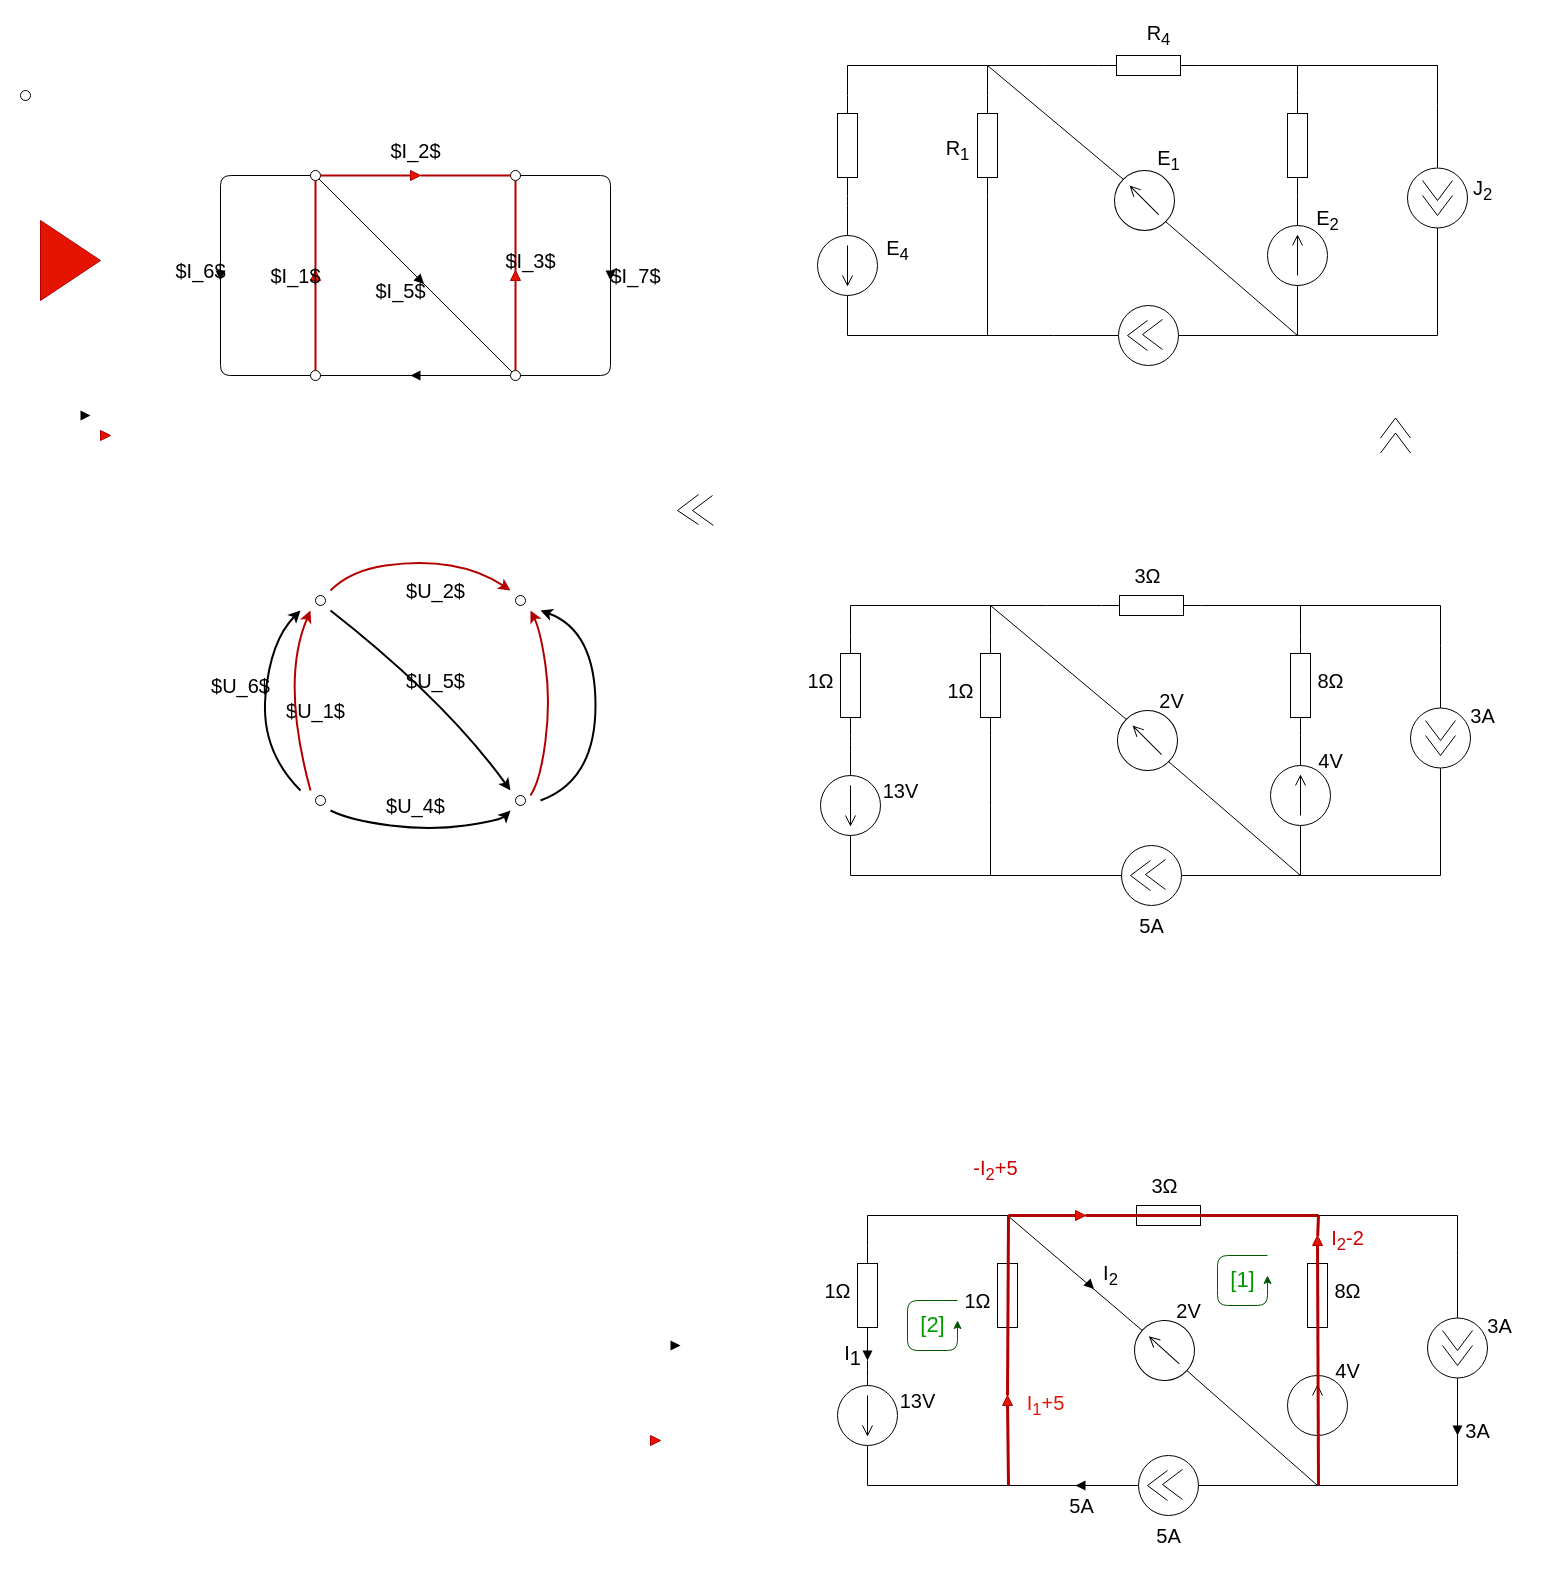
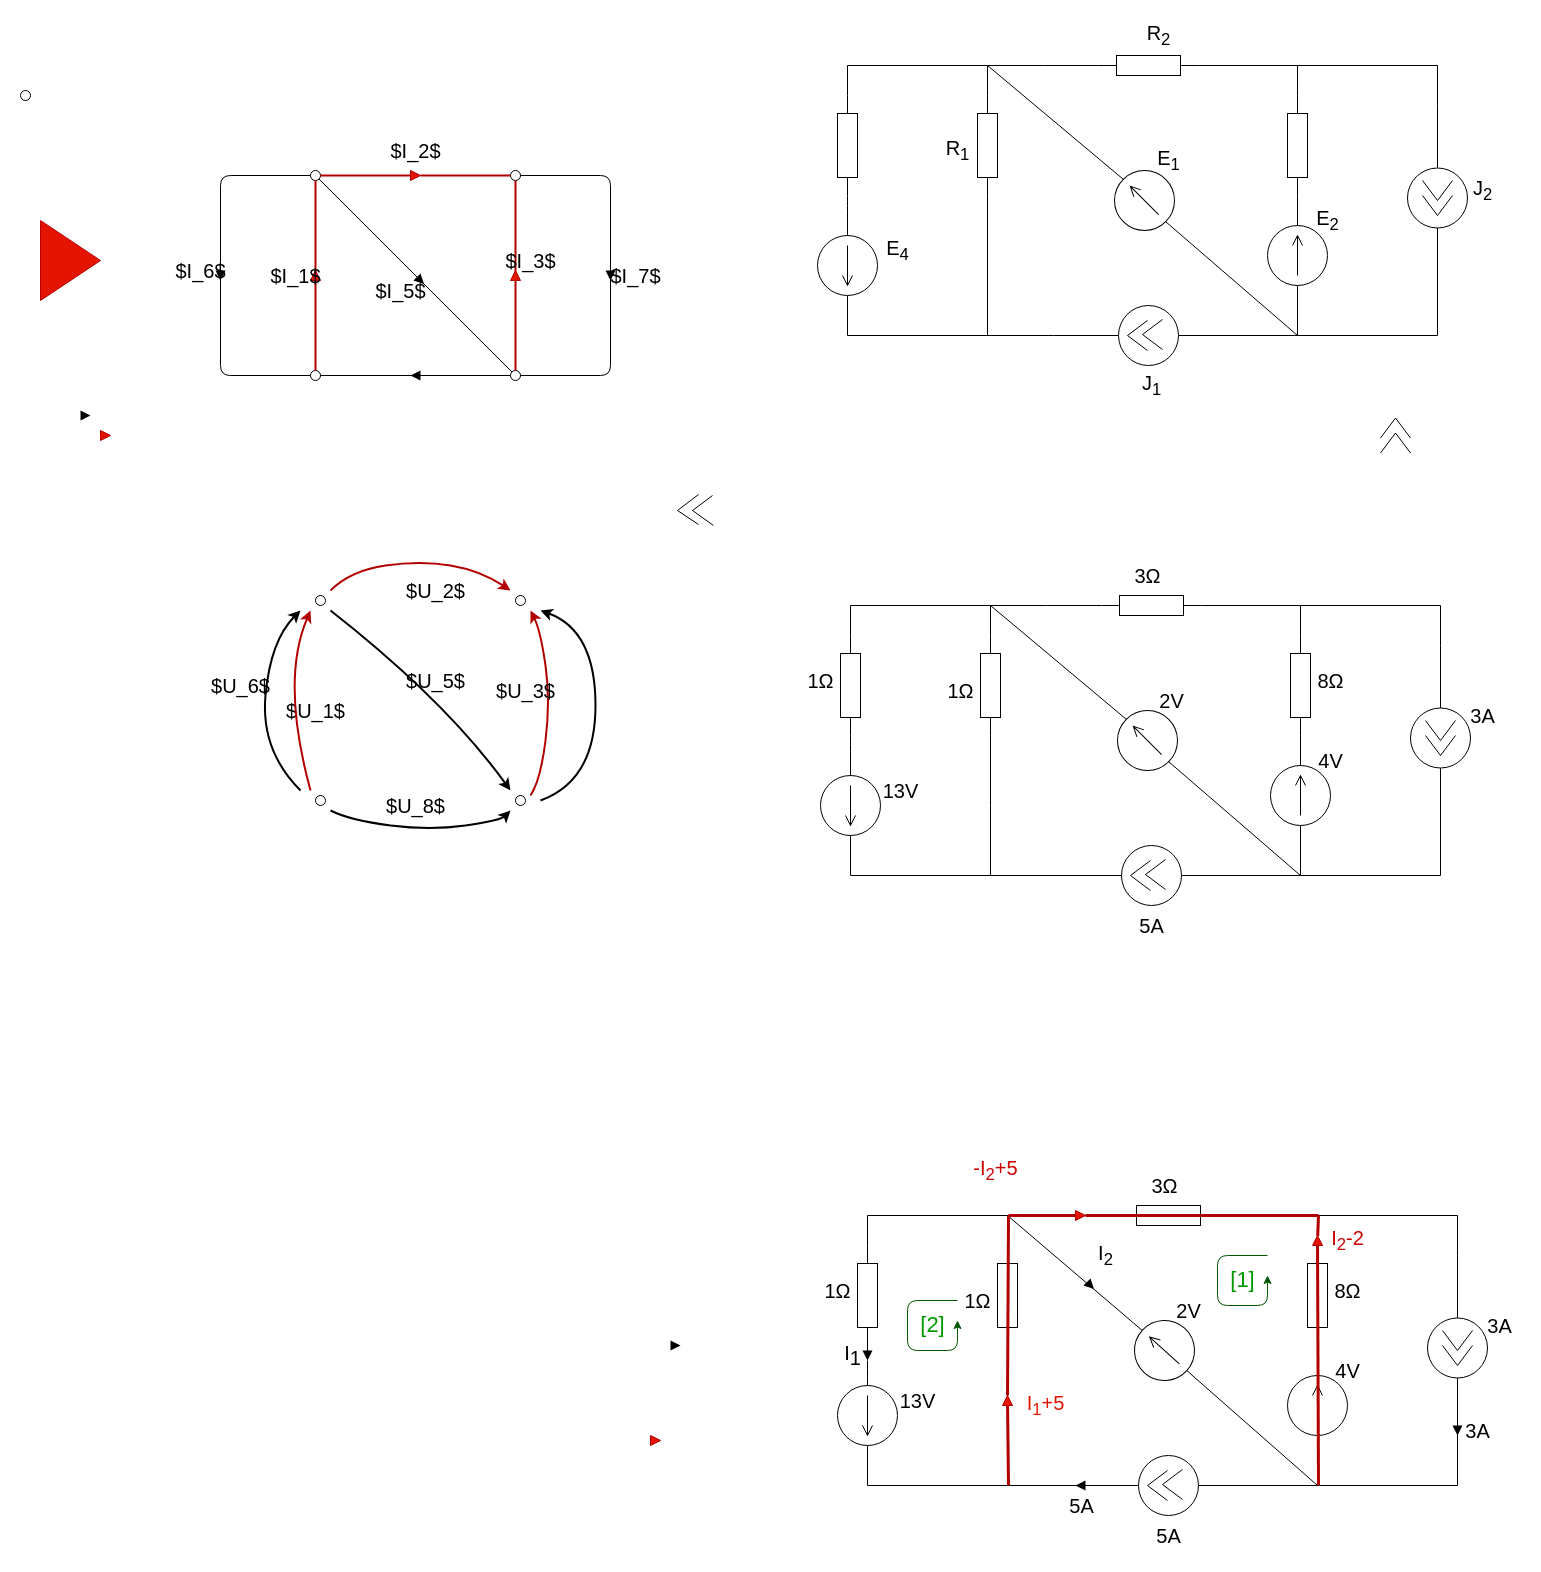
- <mxCell id="161" value="R&lt;sub&gt;4&lt;/sub&gt;" style="text;html=1;align=center;verticalAlign=middle;resizable=0;points=[];autosize=1;fontSize=20;" parent="1" vertex="1"><mxGeometry x="1138" y="20" width="40" height="30" as="geometry" /></mxCell>
+ <mxCell id="161" value="R&lt;sub&gt;2&lt;/sub&gt;" style="text;html=1;align=center;verticalAlign=middle;resizable=0;points=[];autosize=1;fontSize=20;" parent="1" vertex="1"><mxGeometry x="1138" y="20" width="40" height="30" as="geometry" /></mxCell>
+ <mxCell id="117" value="J&lt;sub&gt;1&lt;/sub&gt;" style="text;html=1;align=center;verticalAlign=middle;resizable=0;points=[];autosize=1;fontSize=20;" parent="1" vertex="1"><mxGeometry x="1136" y="370" width="30" height="30" as="geometry" /></mxCell>
+ <mxCell id="46" value="$U_3$" style="text;html=1;align=center;verticalAlign=middle;resizable=0;points=[];autosize=1;fontSize=20;" parent="1" vertex="1"><mxGeometry x="485" y="675" width="80" height="30" as="geometry" /></mxCell>
- <mxCell id="47" value="$U_4$" style="text;html=1;align=center;verticalAlign=middle;resizable=0;points=[];autosize=1;fontSize=20;" parent="1" vertex="1"><mxGeometry x="375" y="790" width="80" height="30" as="geometry" /></mxCell>
+ <mxCell id="47" value="$U_8$" style="text;html=1;align=center;verticalAlign=middle;resizable=0;points=[];autosize=1;fontSize=20;" parent="1" vertex="1"><mxGeometry x="375" y="790" width="80" height="30" as="geometry" /></mxCell>
- <mxCell id="229" value="I&lt;sub&gt;2&lt;/sub&gt;" style="text;html=1;align=center;verticalAlign=middle;resizable=0;points=[];autosize=1;fontSize=20;" vertex="1" parent="1"><mxGeometry x="1095" y="1260" width="30" height="30" as="geometry" /></mxCell>
+ <mxCell id="229" value="I&lt;sub&gt;2&lt;/sub&gt;" style="text;html=1;align=center;verticalAlign=middle;resizable=0;points=[];autosize=1;fontSize=20;" vertex="1" parent="1"><mxGeometry x="1090" y="1240" width="30" height="30" as="geometry" /></mxCell>
